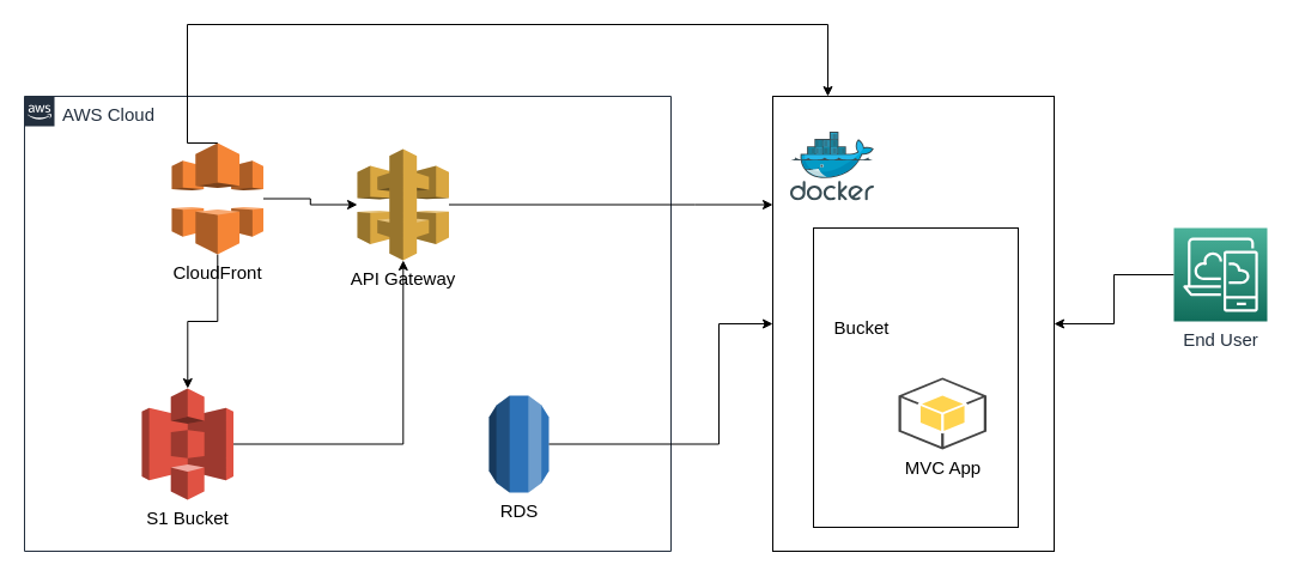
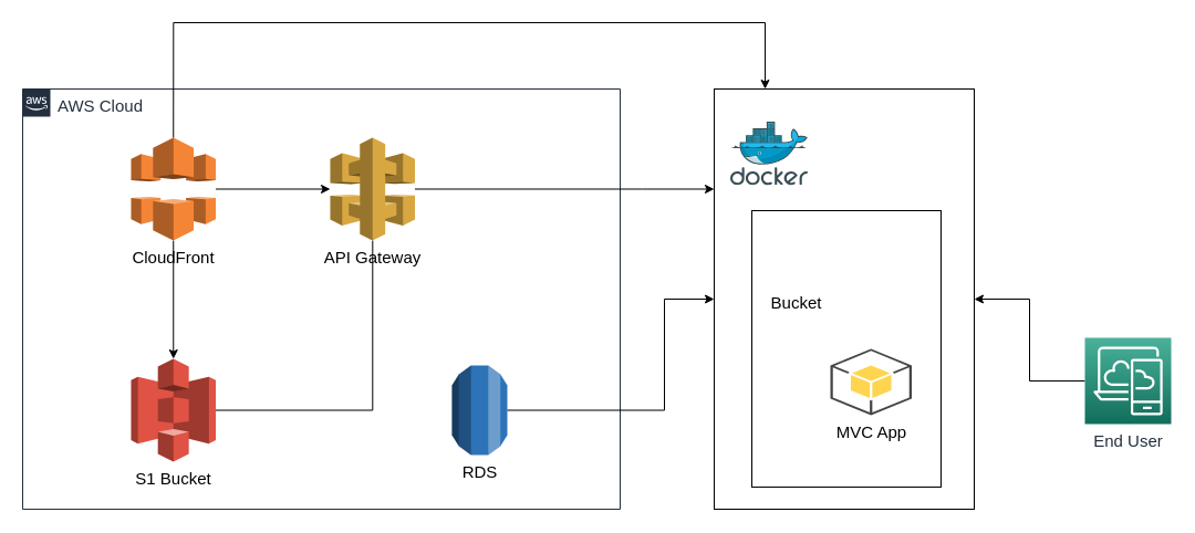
- <mxCell id="7" value="CloudFront" style="outlineConnect=0;dashed=0;verticalLabelPosition=bottom;verticalAlign=top;align=center;html=1;shape=mxgraph.aws3.cloudfront;fillColor=#F58536;gradientColor=none;fontSize=15;" vertex="1" parent="4"><mxGeometry x="123" y="39" width="76.5" height="93" as="geometry" /></mxCell>
+ <mxCell id="7" value="CloudFront" style="outlineConnect=0;dashed=0;verticalLabelPosition=bottom;verticalAlign=top;align=center;html=1;shape=mxgraph.aws3.cloudfront;fillColor=#F58536;gradientColor=none;fontSize=15;" vertex="1" parent="4"><mxGeometry x="98" y="44" width="76.5" height="93" as="geometry" /></mxCell>
- <mxCell id="8" style="edgeStyle=orthogonalEdgeStyle;rounded=0;orthogonalLoop=1;jettySize=auto;html=1;exitX=1;exitY=0.5;exitDx=0;exitDy=0;exitPerimeter=0;fontSize=12;" edge="1" parent="4" source="9" target="10"><mxGeometry relative="1" as="geometry" /></mxCell>
+ <mxCell id="8" style="edgeStyle=orthogonalEdgeStyle;rounded=0;orthogonalLoop=1;jettySize=auto;html=1;exitX=1;exitY=0.5;exitDx=0;exitDy=0;exitPerimeter=0;fontSize=12;endArrow=none;" edge="1" parent="4" source="9" target="10"><mxGeometry relative="1" as="geometry" /></mxCell>
- <mxCell id="18" value="End User" style="sketch=0;points=[[0,0,0],[0.25,0,0],[0.5,0,0],[0.75,0,0],[1,0,0],[0,1,0],[0.25,1,0],[0.5,1,0],[0.75,1,0],[1,1,0],[0,0.25,0],[0,0.5,0],[0,0.75,0],[1,0.25,0],[1,0.5,0],[1,0.75,0]];outlineConnect=0;fontColor=#232F3E;gradientColor=#4AB29A;gradientDirection=north;fillColor=#116D5B;strokeColor=#ffffff;dashed=0;verticalLabelPosition=bottom;verticalAlign=top;align=center;html=1;fontSize=15;fontStyle=0;aspect=fixed;shape=mxgraph.aws4.resourceIcon;resIcon=mxgraph.aws4.desktop_and_app_streaming;" vertex="1" parent="1"><mxGeometry x="980" y="190" width="78" height="78" as="geometry" /></mxCell>
+ <mxCell id="18" value="End User" style="sketch=0;points=[[0,0,0],[0.25,0,0],[0.5,0,0],[0.75,0,0],[1,0,0],[0,1,0],[0.25,1,0],[0.5,1,0],[0.75,1,0],[1,1,0],[0,0.25,0],[0,0.5,0],[0,0.75,0],[1,0.25,0],[1,0.5,0],[1,0.75,0]];outlineConnect=0;fontColor=#232F3E;gradientColor=#4AB29A;gradientDirection=north;fillColor=#116D5B;strokeColor=#ffffff;dashed=0;verticalLabelPosition=bottom;verticalAlign=top;align=center;html=1;fontSize=15;fontStyle=0;aspect=fixed;shape=mxgraph.aws4.resourceIcon;resIcon=mxgraph.aws4.desktop_and_app_streaming;" vertex="1" parent="1"><mxGeometry x="980" y="305" width="78" height="78" as="geometry" /></mxCell>
